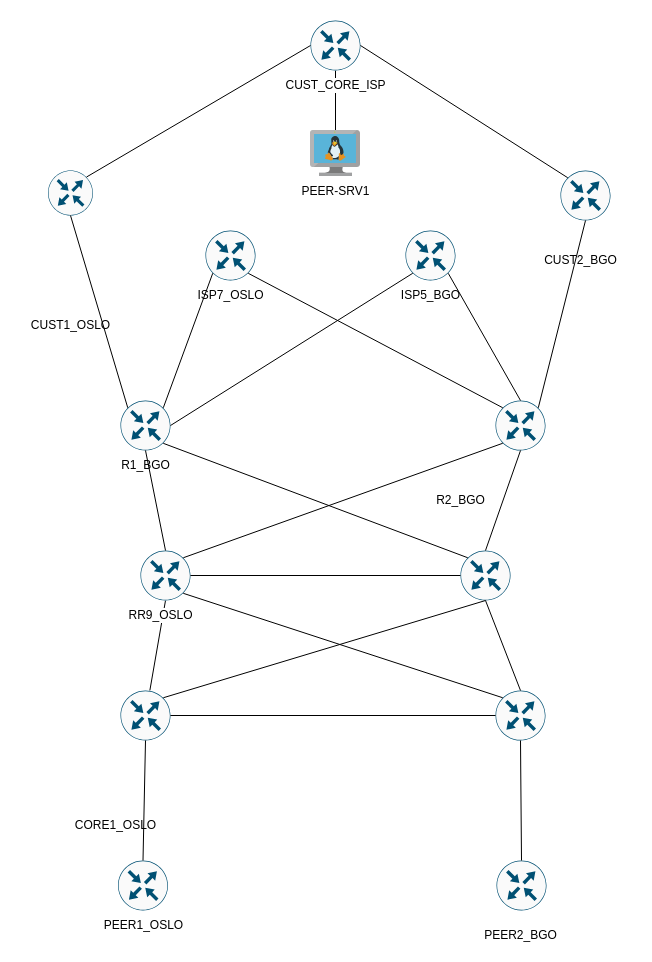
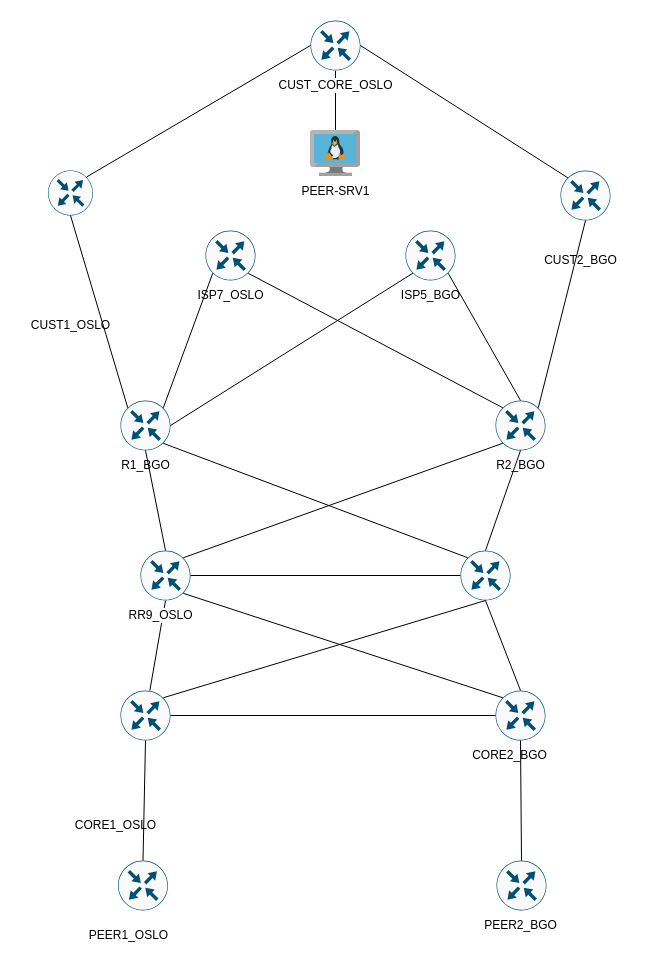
- <mxCell id="18" value="CUST_CORE_ISP" style="text;html=1;align=center;verticalAlign=middle;resizable=0;points=[];autosize=1;strokeColor=none;fillColor=none;labelBackgroundColor=default;" vertex="1" parent="1"><mxGeometry x="265" y="70" width="140" height="30" as="geometry" /></mxCell>
+ <mxCell id="18" value="CUST_CORE_OSLO" style="text;html=1;align=center;verticalAlign=middle;resizable=0;points=[];autosize=1;strokeColor=none;fillColor=none;labelBackgroundColor=default;" vertex="1" parent="1"><mxGeometry x="265" y="70" width="140" height="30" as="geometry" /></mxCell>
- <mxCell id="26" value="R2_BGO" style="text;html=1;align=center;verticalAlign=middle;resizable=0;points=[];autosize=1;strokeColor=none;fillColor=none;labelBackgroundColor=default;" vertex="1" parent="1"><mxGeometry x="425" y="485" width="70" height="30" as="geometry" /></mxCell>
+ <mxCell id="26" value="R2_BGO" style="text;html=1;align=center;verticalAlign=middle;resizable=0;points=[];autosize=1;strokeColor=none;fillColor=none;labelBackgroundColor=default;" vertex="1" parent="1"><mxGeometry x="485" y="450" width="70" height="30" as="geometry" /></mxCell>
+ <mxCell id="21" value="CORE2_BGO" style="text;html=1;align=center;verticalAlign=middle;resizable=0;points=[];autosize=1;strokeColor=none;fillColor=none;" vertex="1" parent="1"><mxGeometry x="459" y="740" width="100" height="30" as="geometry" /></mxCell>
- <mxCell id="27" value="PEER1_OSLO" style="text;html=1;align=center;verticalAlign=middle;resizable=0;points=[];autosize=1;strokeColor=none;fillColor=none;" vertex="1" parent="1"><mxGeometry x="92.5" y="910" width="100" height="30" as="geometry" /></mxCell>
+ <mxCell id="27" value="PEER1_OSLO" style="text;html=1;align=center;verticalAlign=middle;resizable=0;points=[];autosize=1;strokeColor=none;fillColor=none;" vertex="1" parent="1"><mxGeometry x="77.5" y="920" width="100" height="30" as="geometry" /></mxCell>
- <mxCell id="28" value="PEER2_BGO" style="text;html=1;align=center;verticalAlign=middle;resizable=0;points=[];autosize=1;strokeColor=none;fillColor=none;" vertex="1" parent="1"><mxGeometry x="470" y="920" width="100" height="30" as="geometry" /></mxCell>
+ <mxCell id="28" value="PEER2_BGO" style="text;html=1;align=center;verticalAlign=middle;resizable=0;points=[];autosize=1;strokeColor=none;fillColor=none;" vertex="1" parent="1"><mxGeometry x="470" y="910" width="100" height="30" as="geometry" /></mxCell>
